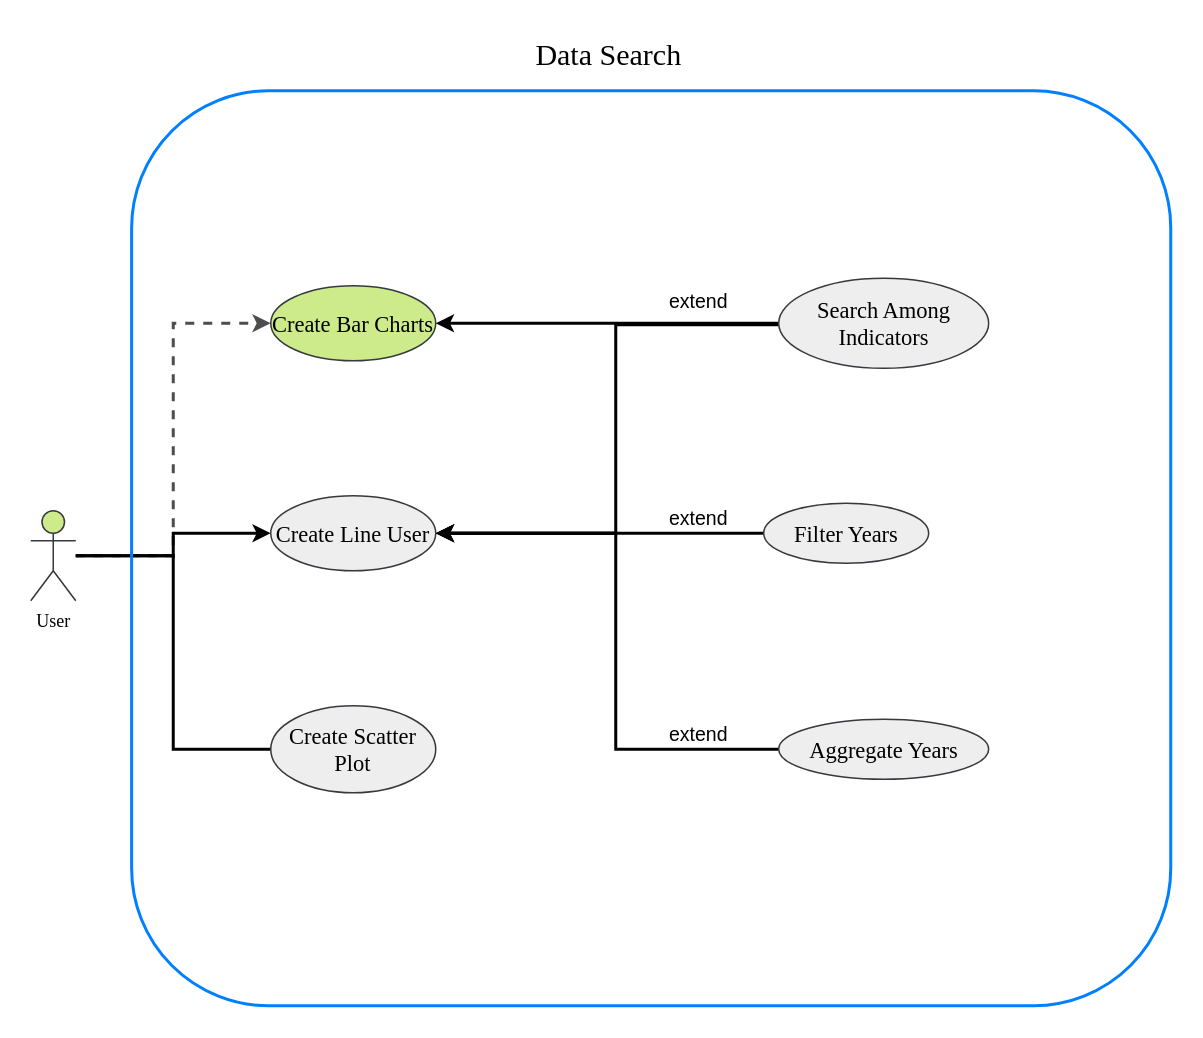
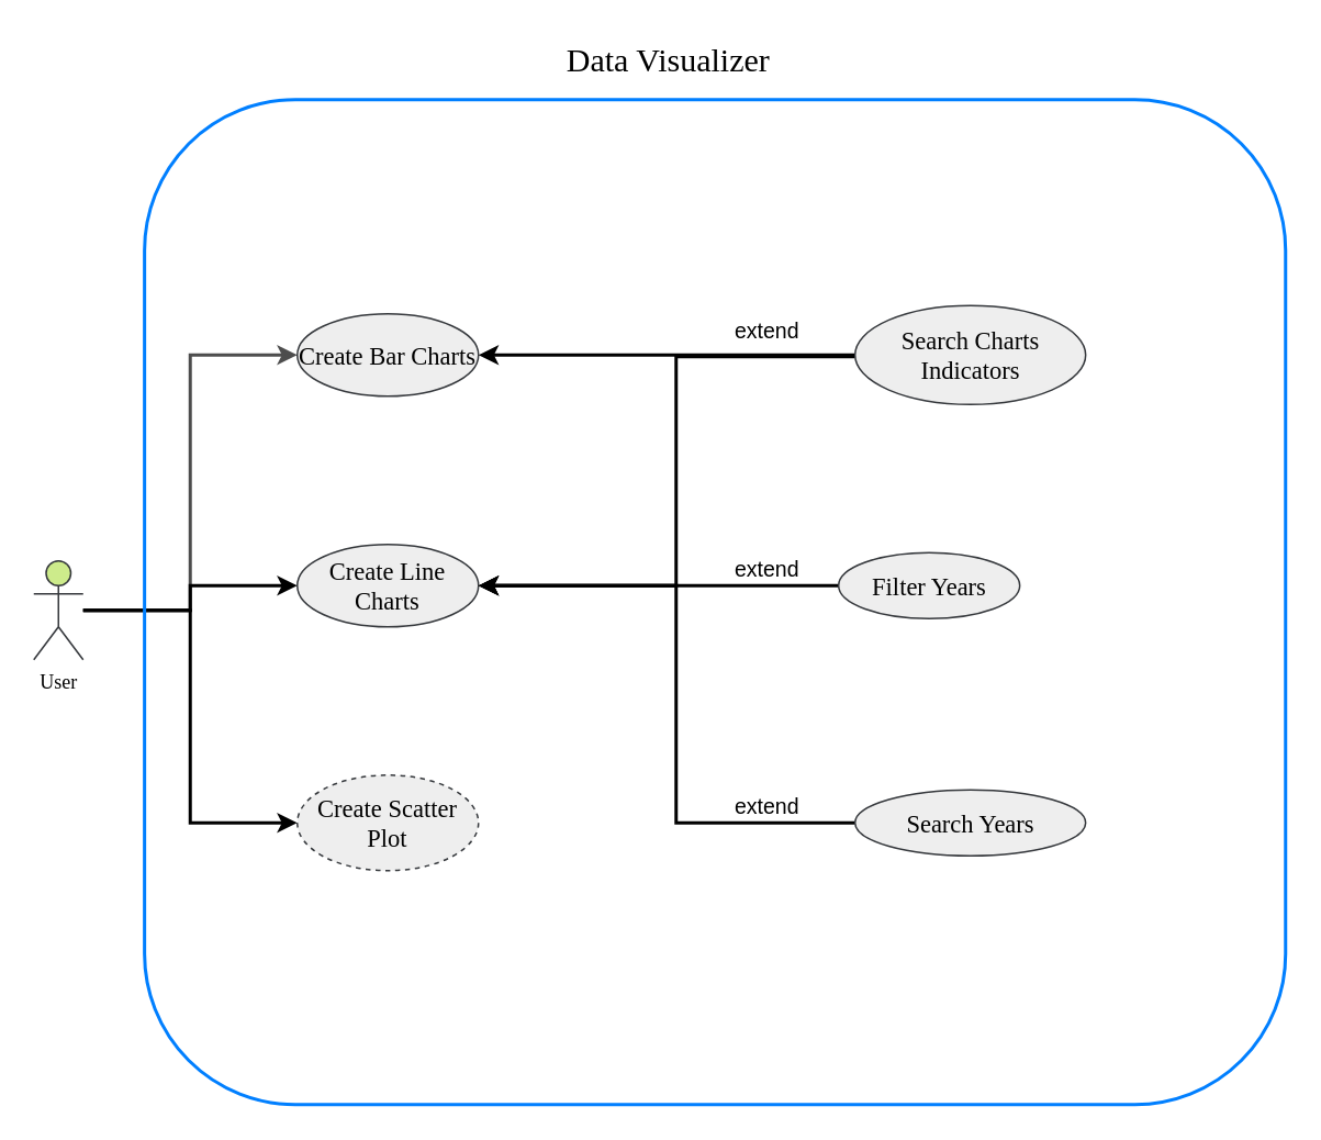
- <mxCell id="8" value="Data Search" style="text;html=1;align=center;verticalAlign=middle;resizable=0;points=[];autosize=1;strokeColor=none;fillColor=none;fontSize=20;fontFamily=Verdana;" parent="1" vertex="1"><mxGeometry x="320" y="20" width="170" height="30" as="geometry" /></mxCell>
+ <mxCell id="8" value="Data Visualizer" style="text;html=1;align=center;verticalAlign=middle;resizable=0;points=[];autosize=1;strokeColor=none;fillColor=none;fontSize=20;fontFamily=Verdana;" parent="1" vertex="1"><mxGeometry x="320" y="20" width="170" height="30" as="geometry" /></mxCell>
- <mxCell id="7" value="&lt;font style=&quot;font-size: 15px;&quot; face=&quot;Verdana&quot;&gt;Create Bar Charts&lt;/font&gt;" style="ellipse;whiteSpace=wrap;html=1;fillColor=#cdeb8b;strokeColor=#36393d;" parent="1" vertex="1"><mxGeometry x="180" y="190" width="110" height="50" as="geometry" /></mxCell>
+ <mxCell id="7" value="&lt;font style=&quot;font-size: 15px;&quot; face=&quot;Verdana&quot;&gt;Create Bar Charts&lt;/font&gt;" style="ellipse;whiteSpace=wrap;html=1;fillColor=#eeeeee;strokeColor=#36393d;" parent="1" vertex="1"><mxGeometry x="180" y="190" width="110" height="50" as="geometry" /></mxCell>
- <mxCell id="13" value="&lt;font face=&quot;Verdana&quot;&gt;&lt;span style=&quot;font-size: 15px;&quot;&gt;Search Among Indicators&lt;/span&gt;&lt;/font&gt;" style="ellipse;whiteSpace=wrap;html=1;fillColor=#eeeeee;strokeColor=#36393d;" vertex="1" parent="1"><mxGeometry x="518.62" y="185" width="140" height="60" as="geometry" /></mxCell>
+ <mxCell id="13" value="&lt;font face=&quot;Verdana&quot;&gt;&lt;span style=&quot;font-size: 15px;&quot;&gt;Search Charts Indicators&lt;/span&gt;&lt;/font&gt;" style="ellipse;whiteSpace=wrap;html=1;fillColor=#eeeeee;strokeColor=#36393d;" vertex="1" parent="1"><mxGeometry x="518.62" y="185" width="140" height="60" as="geometry" /></mxCell>
- <mxCell id="2" style="edgeStyle=orthogonalEdgeStyle;rounded=0;orthogonalLoop=1;jettySize=auto;html=1;entryX=0;entryY=0.5;entryDx=0;entryDy=0;fontFamily=Verdana;fontSize=15;strokeWidth=2;strokeColor=#4D4D4D;dashed=1;" parent="1" source="5" target="7" edge="1"><mxGeometry relative="1" as="geometry" /></mxCell>
+ <mxCell id="2" style="edgeStyle=orthogonalEdgeStyle;rounded=0;orthogonalLoop=1;jettySize=auto;html=1;entryX=0;entryY=0.5;entryDx=0;entryDy=0;fontFamily=Verdana;fontSize=15;strokeWidth=2;strokeColor=#4D4D4D;" parent="1" source="5" target="7" edge="1"><mxGeometry relative="1" as="geometry" /></mxCell>
- <mxCell id="9" value="&lt;font face=&quot;Verdana&quot;&gt;&lt;span style=&quot;font-size: 15px;&quot;&gt;Create Line User&lt;/span&gt;&lt;/font&gt;" style="ellipse;whiteSpace=wrap;html=1;fillColor=#eeeeee;strokeColor=#36393d;" vertex="1" parent="1"><mxGeometry x="180" y="330" width="110" height="50" as="geometry" /></mxCell>
+ <mxCell id="9" value="&lt;font face=&quot;Verdana&quot;&gt;&lt;span style=&quot;font-size: 15px;&quot;&gt;Create Line Charts&lt;/span&gt;&lt;/font&gt;" style="ellipse;whiteSpace=wrap;html=1;fillColor=#eeeeee;strokeColor=#36393d;" vertex="1" parent="1"><mxGeometry x="180" y="330" width="110" height="50" as="geometry" /></mxCell>
- <mxCell id="4" style="edgeStyle=orthogonalEdgeStyle;rounded=0;orthogonalLoop=1;jettySize=auto;html=1;entryX=0;entryY=0.5;entryDx=0;entryDy=0;strokeWidth=2;endArrow=none;" edge="1" parent="1" source="5" target="10"><mxGeometry relative="1" as="geometry" /></mxCell>
+ <mxCell id="4" style="edgeStyle=orthogonalEdgeStyle;rounded=0;orthogonalLoop=1;jettySize=auto;html=1;entryX=0;entryY=0.5;entryDx=0;entryDy=0;strokeWidth=2;" edge="1" parent="1" source="5" target="10"><mxGeometry relative="1" as="geometry" /></mxCell>
- <mxCell id="10" value="&lt;font face=&quot;Verdana&quot;&gt;&lt;span style=&quot;font-size: 15px;&quot;&gt;Create Scatter Plot&lt;/span&gt;&lt;/font&gt;" style="ellipse;whiteSpace=wrap;html=1;fillColor=#eeeeee;strokeColor=#36393d;" vertex="1" parent="1"><mxGeometry x="180" y="470" width="110" height="58" as="geometry" /></mxCell>
+ <mxCell id="10" value="&lt;font face=&quot;Verdana&quot;&gt;&lt;span style=&quot;font-size: 15px;&quot;&gt;Create Scatter Plot&lt;/span&gt;&lt;/font&gt;" style="ellipse;whiteSpace=wrap;html=1;fillColor=#eeeeee;strokeColor=#36393d;dashed=1;" vertex="1" parent="1"><mxGeometry x="180" y="470" width="110" height="58" as="geometry" /></mxCell>
- <mxCell id="17" value="&lt;font face=&quot;Verdana&quot;&gt;&lt;span style=&quot;font-size: 15px;&quot;&gt;Aggregate Years&lt;/span&gt;&lt;/font&gt;" style="ellipse;whiteSpace=wrap;html=1;fillColor=#eeeeee;strokeColor=#36393d;" vertex="1" parent="1"><mxGeometry x="518.62" y="479" width="140" height="40" as="geometry" /></mxCell>
+ <mxCell id="17" value="&lt;font face=&quot;Verdana&quot;&gt;&lt;span style=&quot;font-size: 15px;&quot;&gt;Search Years&lt;/span&gt;&lt;/font&gt;" style="ellipse;whiteSpace=wrap;html=1;fillColor=#eeeeee;strokeColor=#36393d;" vertex="1" parent="1"><mxGeometry x="518.62" y="479" width="140" height="40" as="geometry" /></mxCell>
